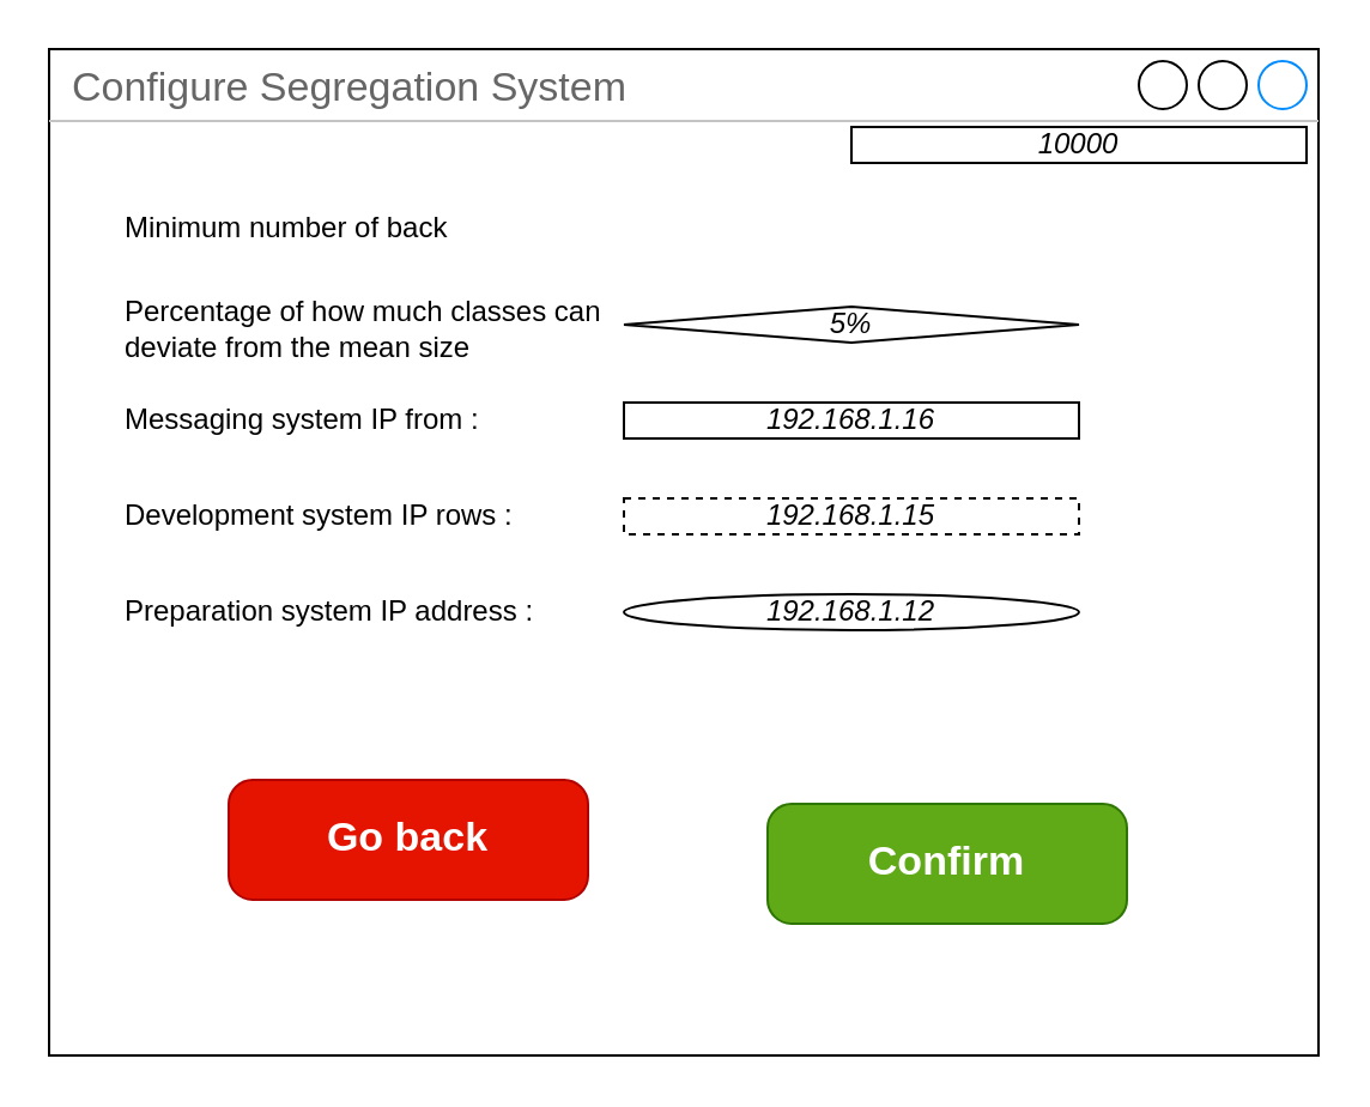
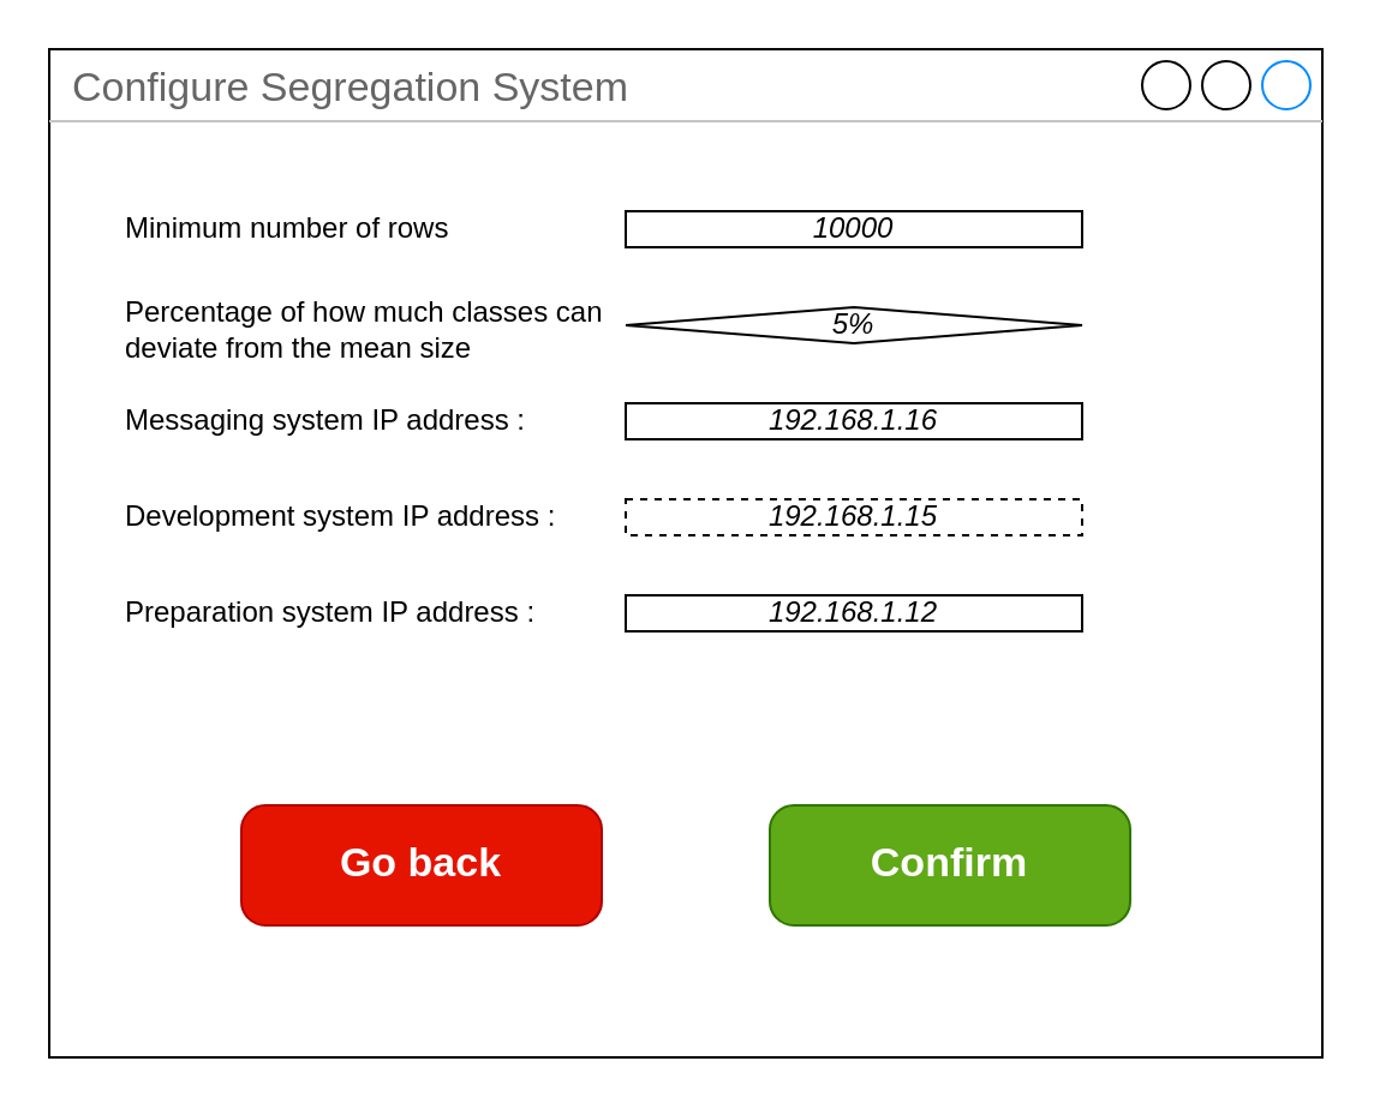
- <mxCell id="6" value="&lt;i&gt;&lt;font&gt;10000&lt;/font&gt;&lt;/i&gt;" style="rounded=0;whiteSpace=wrap;html=1;fontColor=#000000;" parent="1" vertex="1"><mxGeometry x="355" y="52.5" width="190" height="15" as="geometry" /></mxCell>
+ <mxCell id="6" value="&lt;i&gt;&lt;font&gt;10000&lt;/font&gt;&lt;/i&gt;" style="rounded=0;whiteSpace=wrap;html=1;fontColor=#000000;" parent="1" vertex="1"><mxGeometry x="260" y="87.5" width="190" height="15" as="geometry" /></mxCell>
- <mxCell id="5" value="Minimum number of back" style="text;html=1;strokeColor=none;fillColor=none;align=left;verticalAlign=middle;whiteSpace=wrap;rounded=0;" parent="1" vertex="1"><mxGeometry x="50" y="80" width="210" height="30" as="geometry" /></mxCell>
+ <mxCell id="5" value="Minimum number of rows" style="text;html=1;strokeColor=none;fillColor=none;align=left;verticalAlign=middle;whiteSpace=wrap;rounded=0;" parent="1" vertex="1"><mxGeometry x="50" y="80" width="210" height="30" as="geometry" /></mxCell>
- <mxCell id="8" value="Messaging system IP from :" style="text;html=1;strokeColor=none;fillColor=none;align=left;verticalAlign=middle;whiteSpace=wrap;rounded=0;" parent="1" vertex="1"><mxGeometry x="50" y="160" width="210" height="30" as="geometry" /></mxCell>
+ <mxCell id="8" value="Messaging system IP address :" style="text;html=1;strokeColor=none;fillColor=none;align=left;verticalAlign=middle;whiteSpace=wrap;rounded=0;" parent="1" vertex="1"><mxGeometry x="50" y="160" width="210" height="30" as="geometry" /></mxCell>
- <mxCell id="10" value="Development system IP rows :" style="text;html=1;strokeColor=none;fillColor=none;align=left;verticalAlign=middle;whiteSpace=wrap;rounded=0;" parent="1" vertex="1"><mxGeometry x="50" y="200" width="210" height="30" as="geometry" /></mxCell>
+ <mxCell id="10" value="Development system IP address :" style="text;html=1;strokeColor=none;fillColor=none;align=left;verticalAlign=middle;whiteSpace=wrap;rounded=0;" parent="1" vertex="1"><mxGeometry x="50" y="200" width="210" height="30" as="geometry" /></mxCell>
- <mxCell id="13" value="&lt;i style=&quot;border-color: var(--border-color);&quot;&gt;&lt;font style=&quot;border-color: var(--border-color);&quot;&gt;192.168.1.12&lt;/font&gt;&lt;/i&gt;" style="ellipse;whiteSpace=wrap;html=1;fontColor=#000000;" parent="1" vertex="1"><mxGeometry x="260" y="247.5" width="190" height="15" as="geometry" /></mxCell>
+ <mxCell id="13" value="&lt;i style=&quot;border-color: var(--border-color);&quot;&gt;&lt;font style=&quot;border-color: var(--border-color);&quot;&gt;192.168.1.12&lt;/font&gt;&lt;/i&gt;" style="rounded=0;whiteSpace=wrap;html=1;fontColor=#000000;" parent="1" vertex="1"><mxGeometry x="260" y="247.5" width="190" height="15" as="geometry" /></mxCell>
- <mxCell id="4" value="Go back" style="strokeWidth=1;shadow=0;dashed=0;align=center;html=1;shape=mxgraph.mockup.buttons.button;strokeColor=#B20000;mainText=;buttonStyle=round;fontSize=17;fontStyle=1;fillColor=#e51400;whiteSpace=wrap;fontColor=#ffffff;" parent="1" vertex="1"><mxGeometry x="95" y="325" width="150" height="50" as="geometry" /></mxCell>
+ <mxCell id="4" value="Go back" style="strokeWidth=1;shadow=0;dashed=0;align=center;html=1;shape=mxgraph.mockup.buttons.button;strokeColor=#B20000;mainText=;buttonStyle=round;fontSize=17;fontStyle=1;fillColor=#e51400;whiteSpace=wrap;fontColor=#ffffff;" parent="1" vertex="1"><mxGeometry x="100" y="335" width="150" height="50" as="geometry" /></mxCell>
